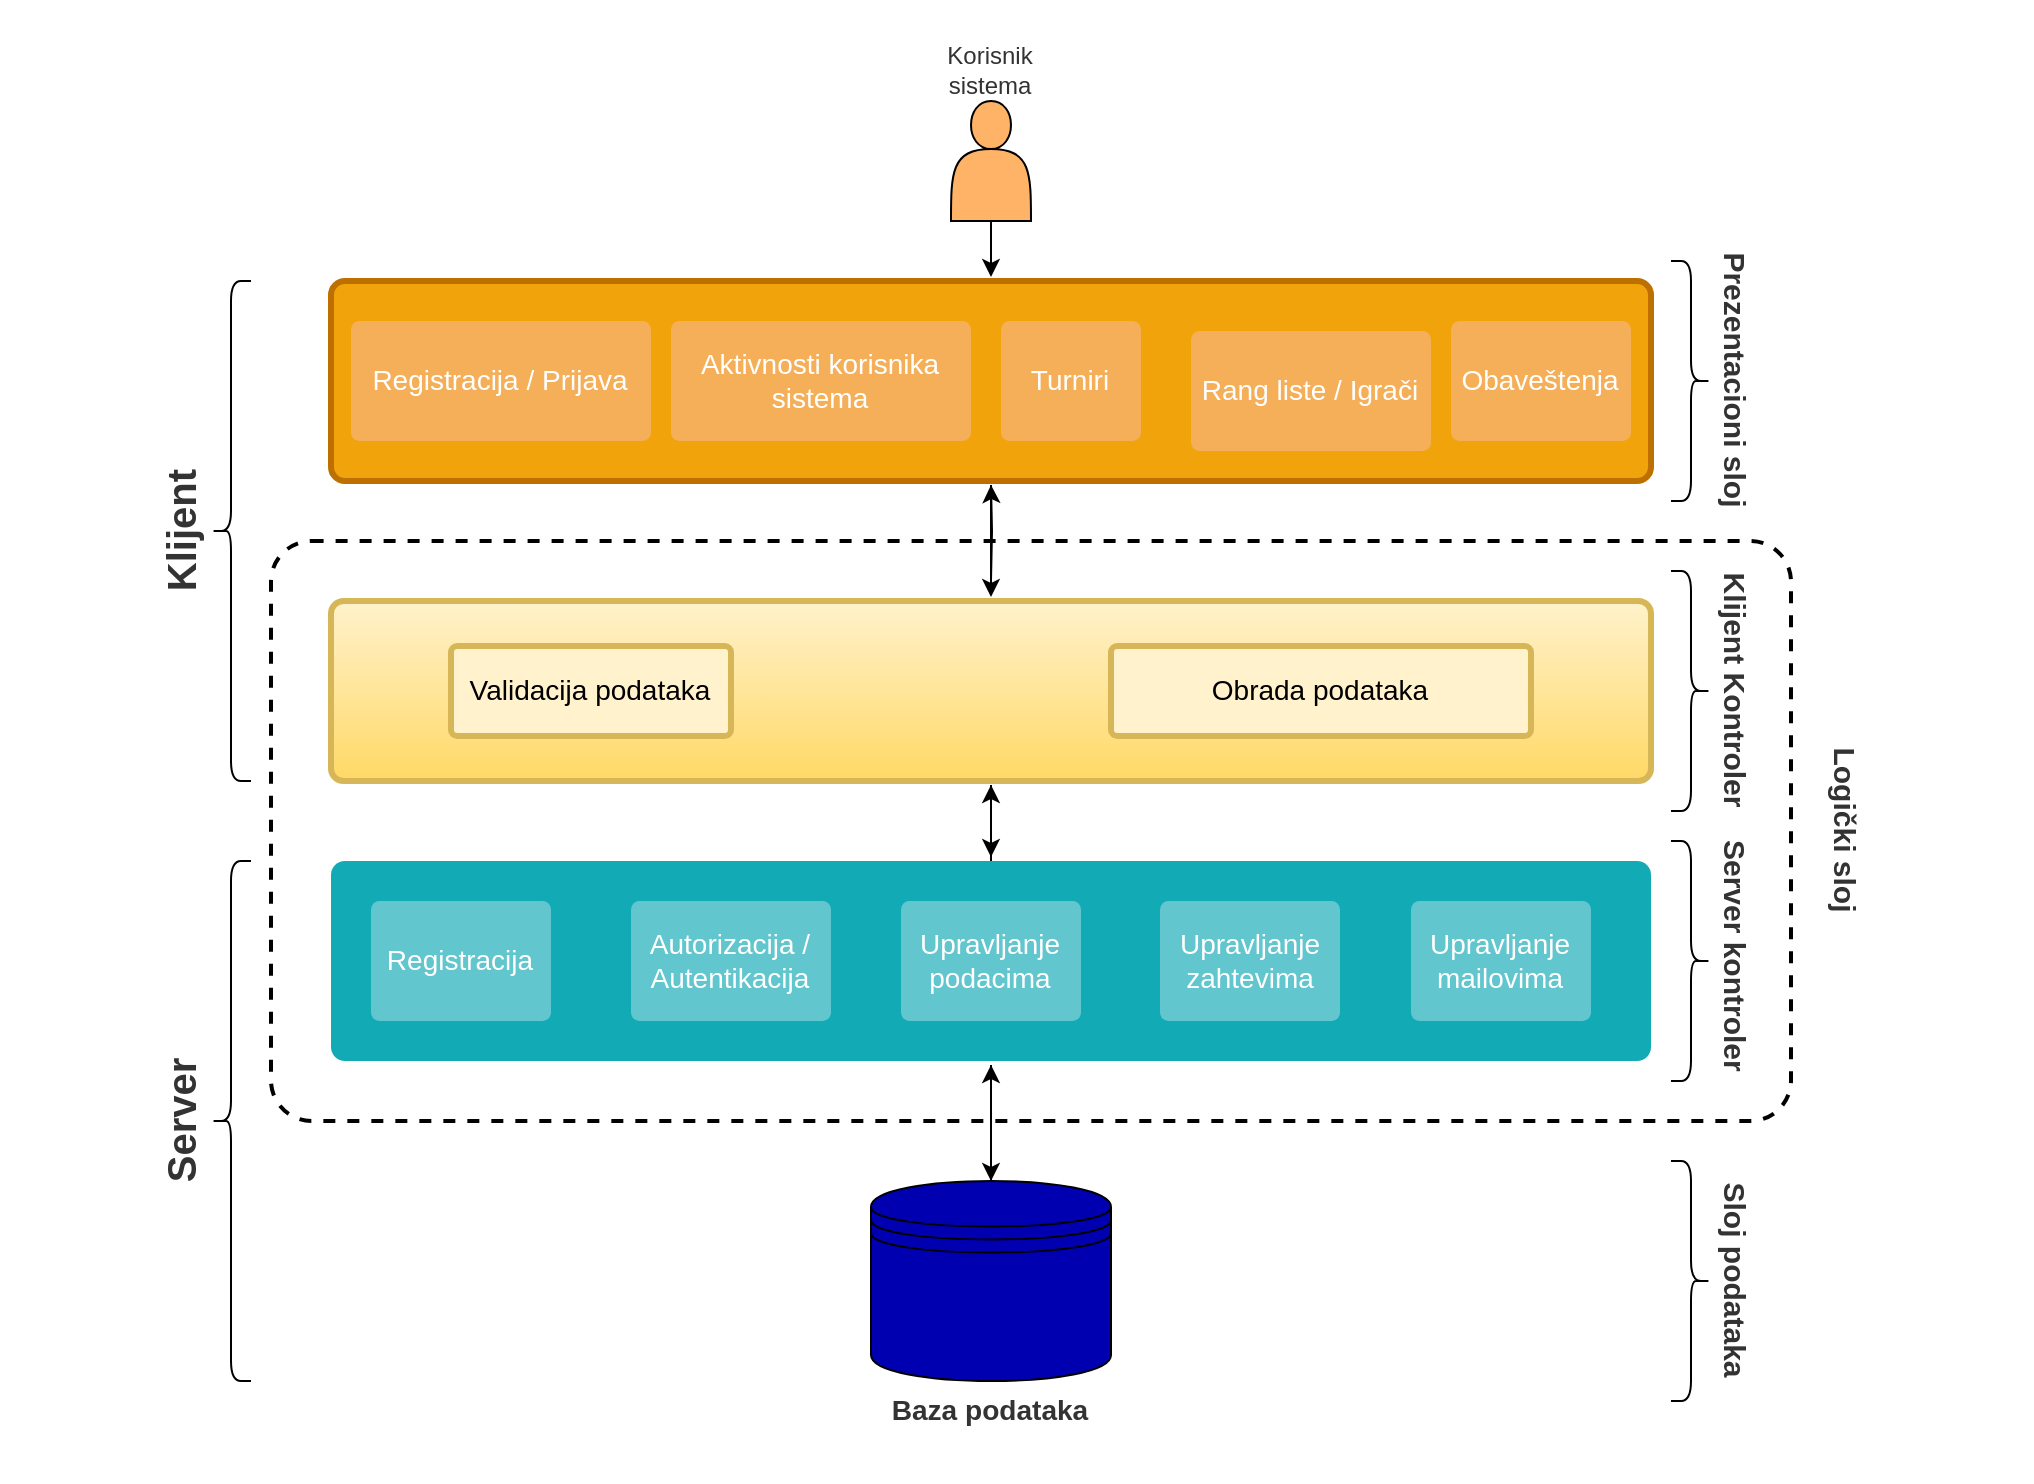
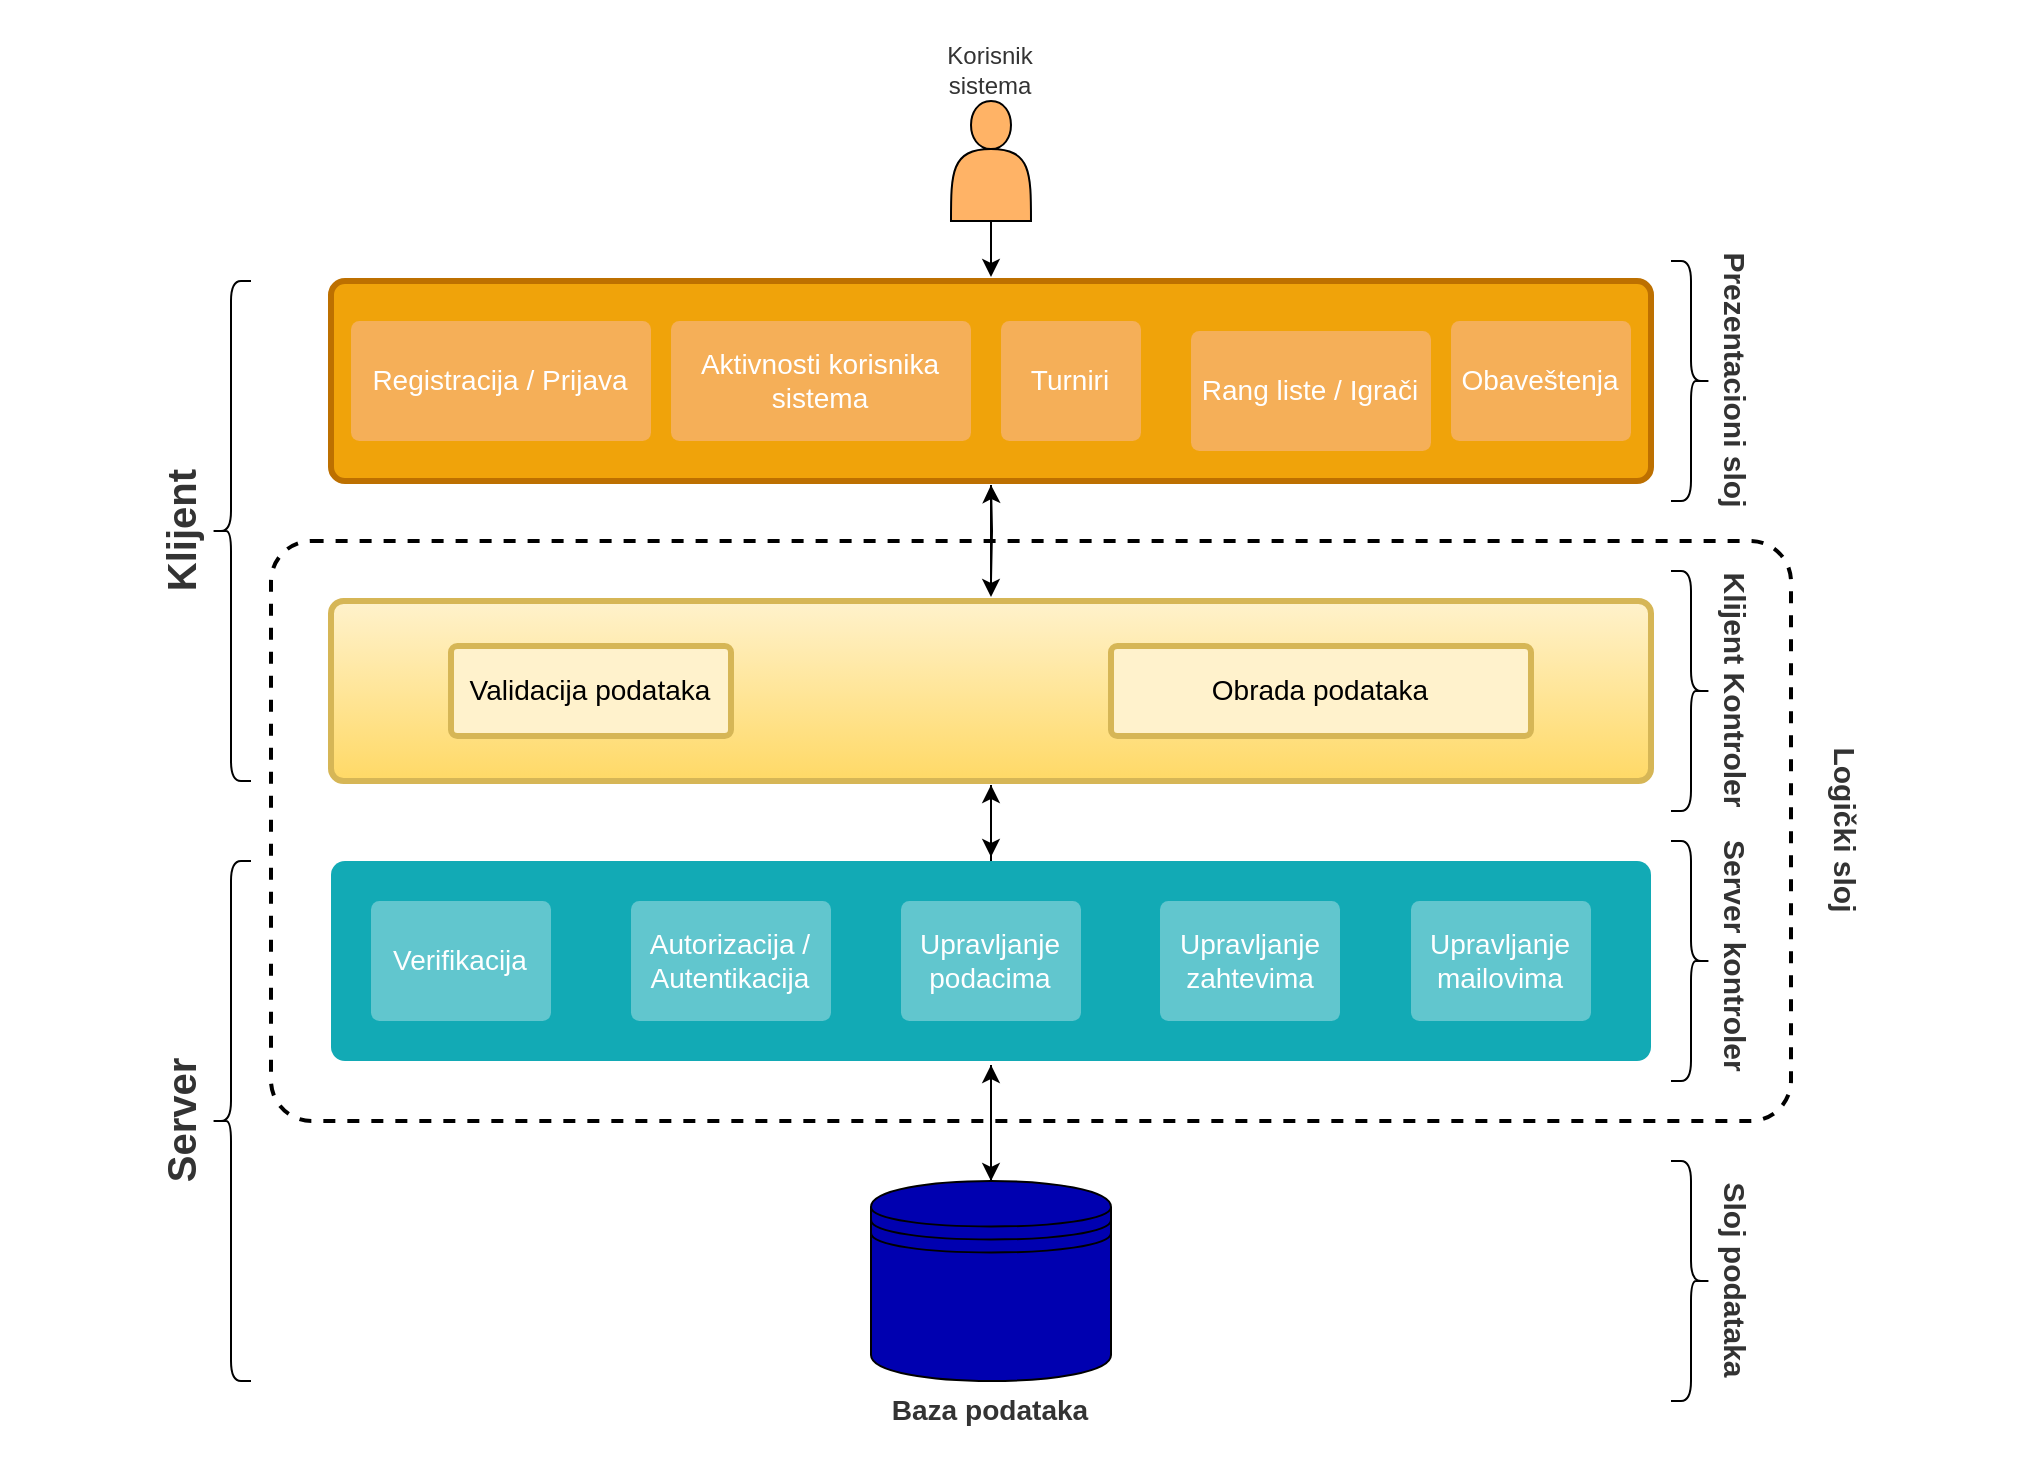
- <mxCell id="18" value="Registracija" style="rounded=1;whiteSpace=wrap;html=1;shadow=0;labelBackgroundColor=none;strokeColor=none;strokeWidth=3;fillColor=#61c6ce;fontFamily=Helvetica;fontSize=14;fontColor=#FFFFFF;align=center;spacing=5;fontStyle=0;arcSize=7;perimeterSpacing=2;" parent="1" vertex="1"><mxGeometry x="185" y="450" width="90" height="60" as="geometry" /></mxCell>
+ <mxCell id="18" value="Verifikacija" style="rounded=1;whiteSpace=wrap;html=1;shadow=0;labelBackgroundColor=none;strokeColor=none;strokeWidth=3;fillColor=#61c6ce;fontFamily=Helvetica;fontSize=14;fontColor=#FFFFFF;align=center;spacing=5;fontStyle=0;arcSize=7;perimeterSpacing=2;" parent="1" vertex="1"><mxGeometry x="185" y="450" width="90" height="60" as="geometry" /></mxCell>
